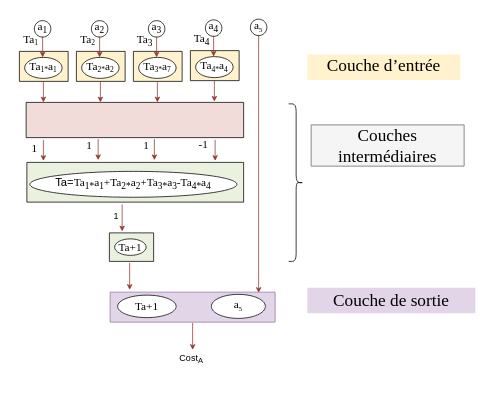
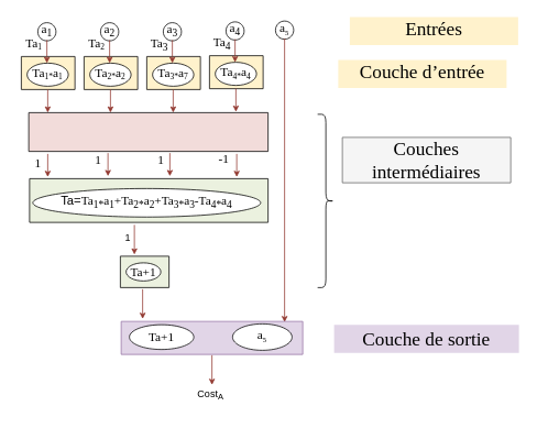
+ <mxCell id="50" value="&lt;font style=&quot;font-family: calibri; color: rgb(0, 0, 0); direction: ltr; letter-spacing: 0px; line-height: 120%; opacity: 1;&quot;&gt;&lt;font style=&quot;font-size: 23px;&quot;&gt;Entrées&lt;/font&gt;&lt;br&gt;&lt;/font&gt;" style="verticalAlign=middle;align=center;vsdxID=192;fillColor=#fff2cc;gradientColor=none;shape=stencil(nZBLDoAgDERP0z3SIyjew0SURgSD+Lu9kMZoXLhwN9O+tukAlrNpJg1SzDH4QW/URgNYgZTkjA4UkwJUgGXng+6DX1zLfmoymdXo17xh5zmRJ6Q42BWCfc2oJfdAr+Yv+AP9Cb7OJ3H/2JG1HNGz/84klThPVCc=);strokeColor=none;labelBackgroundColor=none;rounded=0;html=1;whiteSpace=wrap;" parent="1" vertex="1"><mxGeometry x="423" y="20" width="204" height="34" as="geometry" /></mxCell>
- <mxCell id="45" value="&lt;p style=&quot;margin-left: 0 ; margin-right: 0 ; margin-top: 0px ; margin-bottom: 0px ; text-indent: 0 ; direction: ltr&quot;&gt;&lt;font style=&quot;font-family: calibri; color: rgb(0, 0, 0); direction: ltr; letter-spacing: 0px; line-height: 120%; opacity: 1; font-size: 23px;&quot;&gt;Couche de sortie&lt;/font&gt;&lt;font style=&quot;font-size: 14px ; font-family: &amp;quot;themed&amp;quot; ; color: #000000 ; direction: ltr ; letter-spacing: 0px ; line-height: 120% ; opacity: 1&quot;&gt;&lt;br&gt;&lt;/font&gt;&lt;/p&gt;" style="verticalAlign=middle;align=center;vsdxID=200;fillColor=#e1d5e7;shape=stencil(nZBLDoAgDERP0z3SIyjew0SURgSD+Lu9kMZoXLhwN9O+tukAlrNpJg1SzDH4QW/URgNYgZTkjA4UkwJUgGXng+6DX1zLfmoymdXo17xh5zmRJ6Q42BWCfc2oJfdAr+Yv+AP9Cb7OJ3H/2JG1HNGz/84klThPVCc=);strokeColor=none;labelBackgroundColor=none;rounded=0;html=1;whiteSpace=wrap;" parent="1" vertex="1"><mxGeometry x="409" y="383" width="224" height="34" as="geometry" /></mxCell>
+ <mxCell id="45" value="&lt;p style=&quot;margin-left: 0 ; margin-right: 0 ; margin-top: 0px ; margin-bottom: 0px ; text-indent: 0 ; direction: ltr&quot;&gt;&lt;font style=&quot;font-family: calibri; color: rgb(0, 0, 0); direction: ltr; letter-spacing: 0px; line-height: 120%; opacity: 1; font-size: 23px;&quot;&gt;Couche de sortie&lt;/font&gt;&lt;font style=&quot;font-size: 14px ; font-family: &amp;quot;themed&amp;quot; ; color: #000000 ; direction: ltr ; letter-spacing: 0px ; line-height: 120% ; opacity: 1&quot;&gt;&lt;br&gt;&lt;/font&gt;&lt;/p&gt;" style="verticalAlign=middle;align=center;vsdxID=200;fillColor=#e1d5e7;shape=stencil(nZBLDoAgDERP0z3SIyjew0SURgSD+Lu9kMZoXLhwN9O+tukAlrNpJg1SzDH4QW/URgNYgZTkjA4UkwJUgGXng+6DX1zLfmoymdXo17xh5zmRJ6Q42BWCfc2oJfdAr+Yv+AP9Cb7OJ3H/2JG1HNGz/84klThPVCc=);strokeColor=none;labelBackgroundColor=none;rounded=0;html=1;whiteSpace=wrap;" parent="1" vertex="1"><mxGeometry x="404" y="393" width="224" height="34" as="geometry" /></mxCell>
